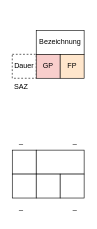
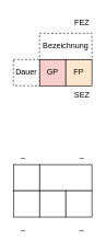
+ <mxCell id="17" value="FEZ" style="text;html=1;strokeColor=none;fillColor=none;align=center;verticalAlign=middle;whiteSpace=wrap;rounded=0;" vertex="1" parent="12"><mxGeometry x="90" width="30" height="30" as="geometry" /></mxCell>
- <mxCell id="13" value="Bezeichnung" style="rounded=0;whiteSpace=wrap;html=1;" vertex="1" parent="12"><mxGeometry x="40" y="30" width="80" height="40" as="geometry" /></mxCell>
+ <mxCell id="13" value="Bezeichnung" style="rounded=0;whiteSpace=wrap;html=1;dashed=1;" vertex="1" parent="12"><mxGeometry x="40" y="30" width="80" height="40" as="geometry" /></mxCell>
- <mxCell id="18" value="SAZ" style="text;html=1;strokeColor=none;fillColor=none;align=center;verticalAlign=middle;whiteSpace=wrap;rounded=0;" vertex="1" parent="12"><mxGeometry y="110" width="30" height="30" as="geometry" /></mxCell>
+ <mxCell id="19" value="SEZ" style="text;html=1;strokeColor=none;fillColor=none;align=center;verticalAlign=middle;whiteSpace=wrap;rounded=0;" vertex="1" parent="12"><mxGeometry x="90" y="110" width="30" height="30" as="geometry" /></mxCell>
